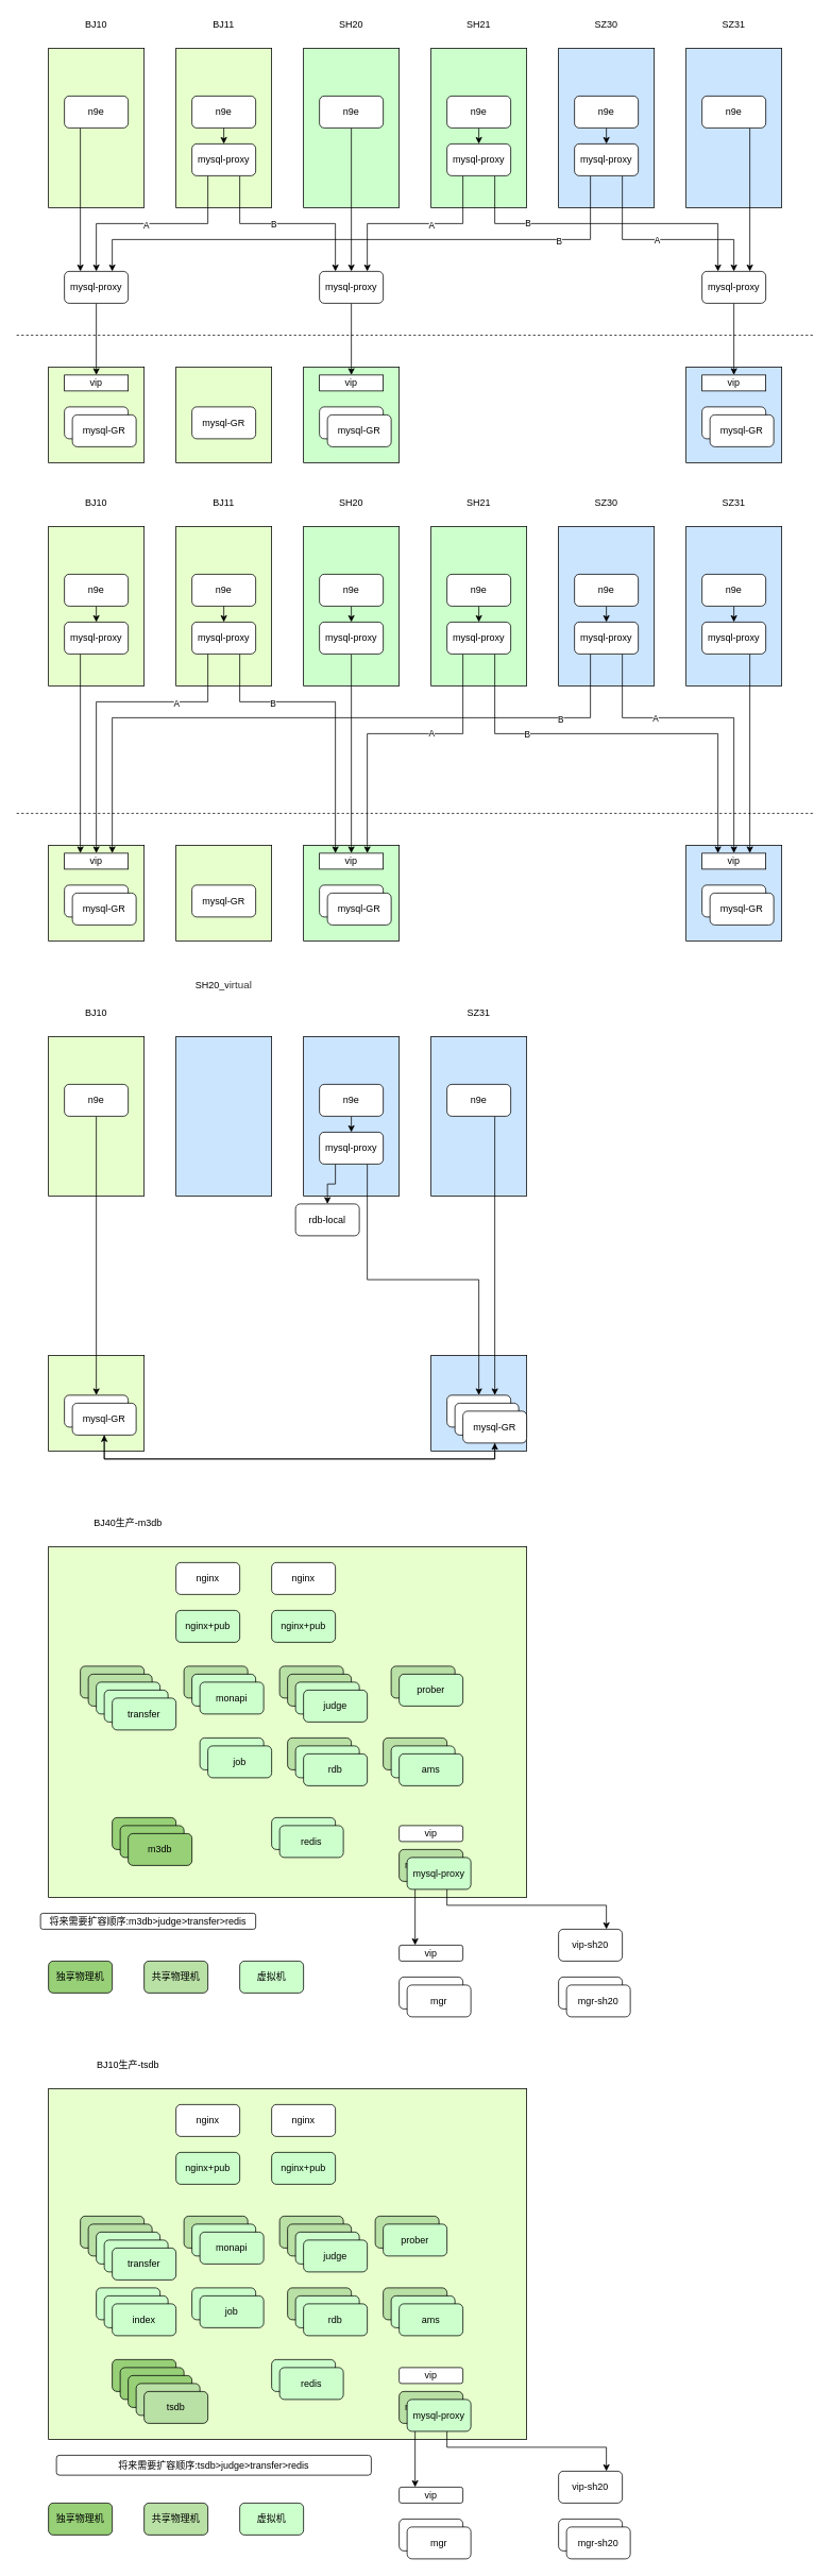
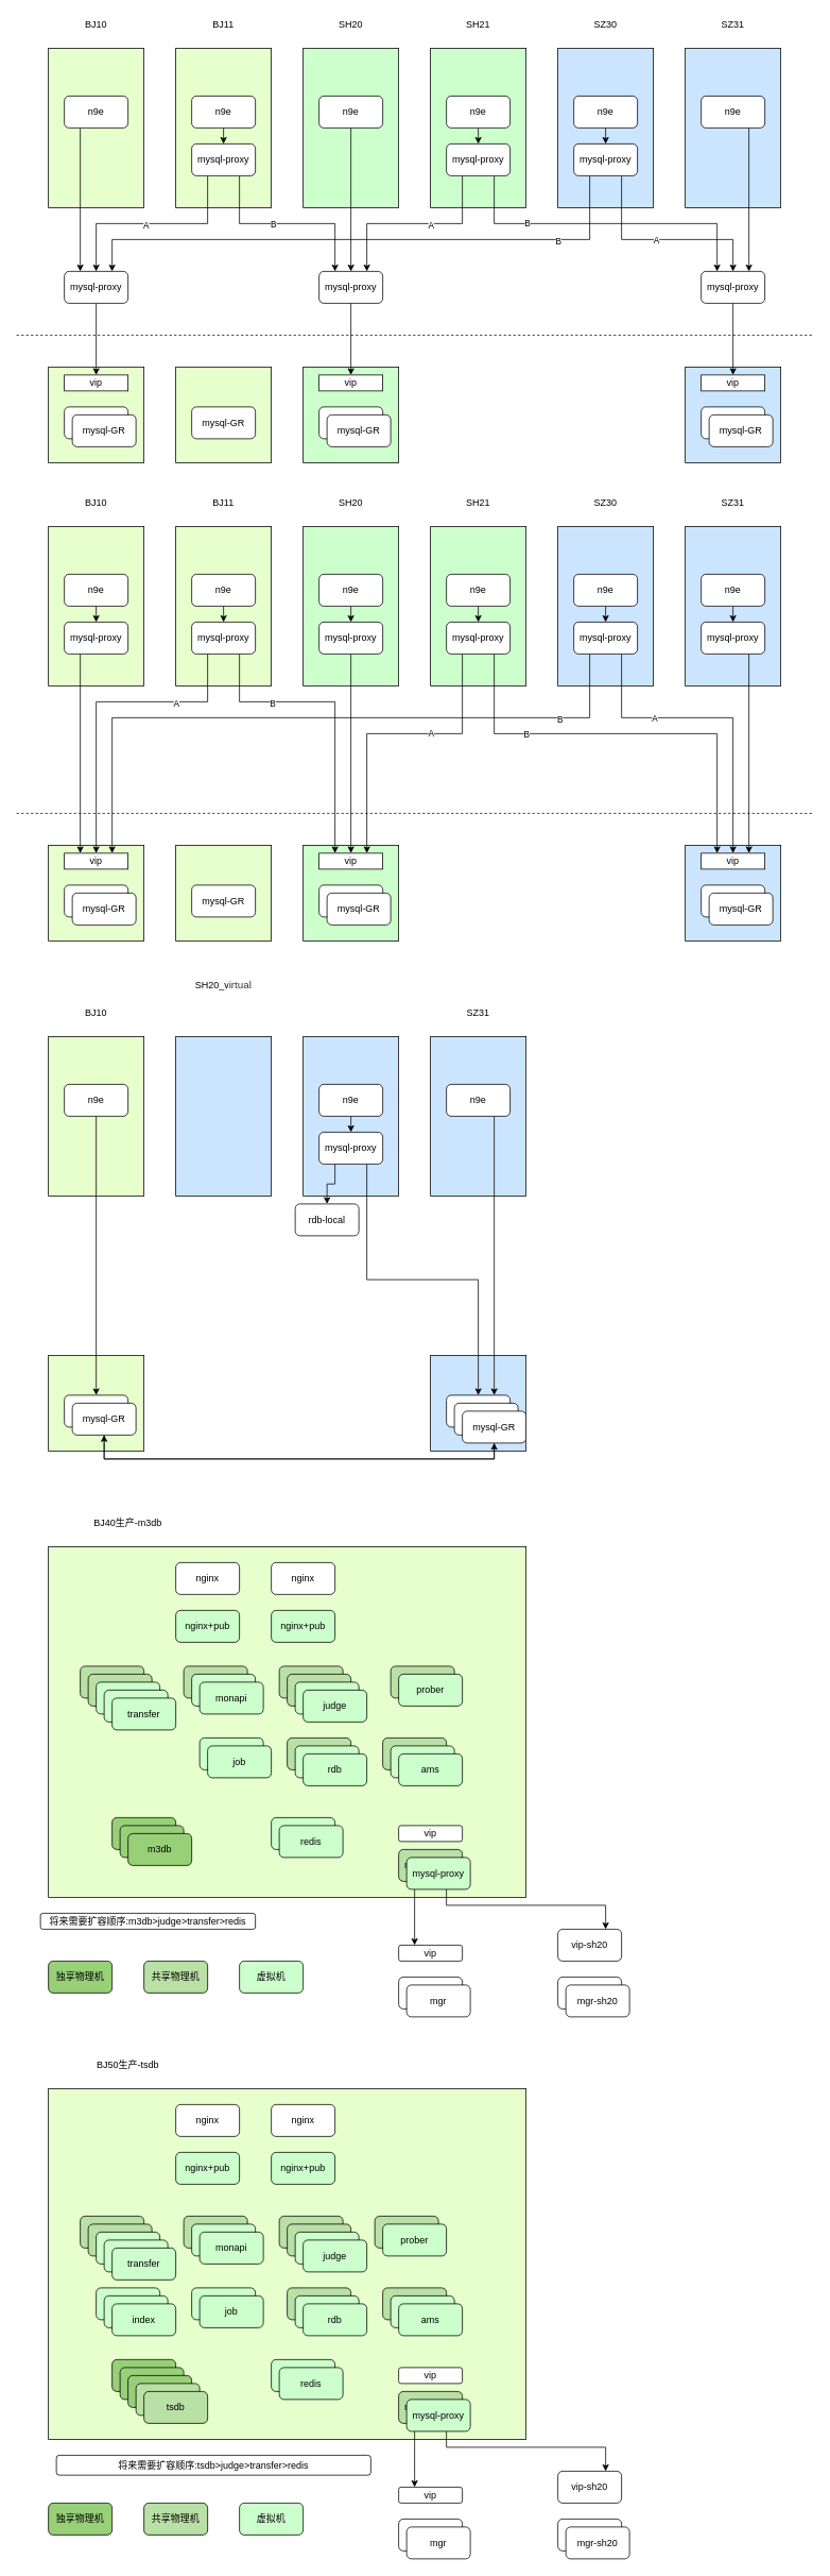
- <mxCell id="199" value="BJ10生产-tsdb" style="text;html=1;strokeColor=none;fillColor=none;align=center;verticalAlign=middle;whiteSpace=wrap;rounded=0;" parent="1" vertex="1"><mxGeometry x="100" y="2580" width="120" height="20" as="geometry" /></mxCell>
+ <mxCell id="199" value="BJ50生产-tsdb" style="text;html=1;strokeColor=none;fillColor=none;align=center;verticalAlign=middle;whiteSpace=wrap;rounded=0;" parent="1" vertex="1"><mxGeometry x="100" y="2580" width="120" height="20" as="geometry" /></mxCell>
